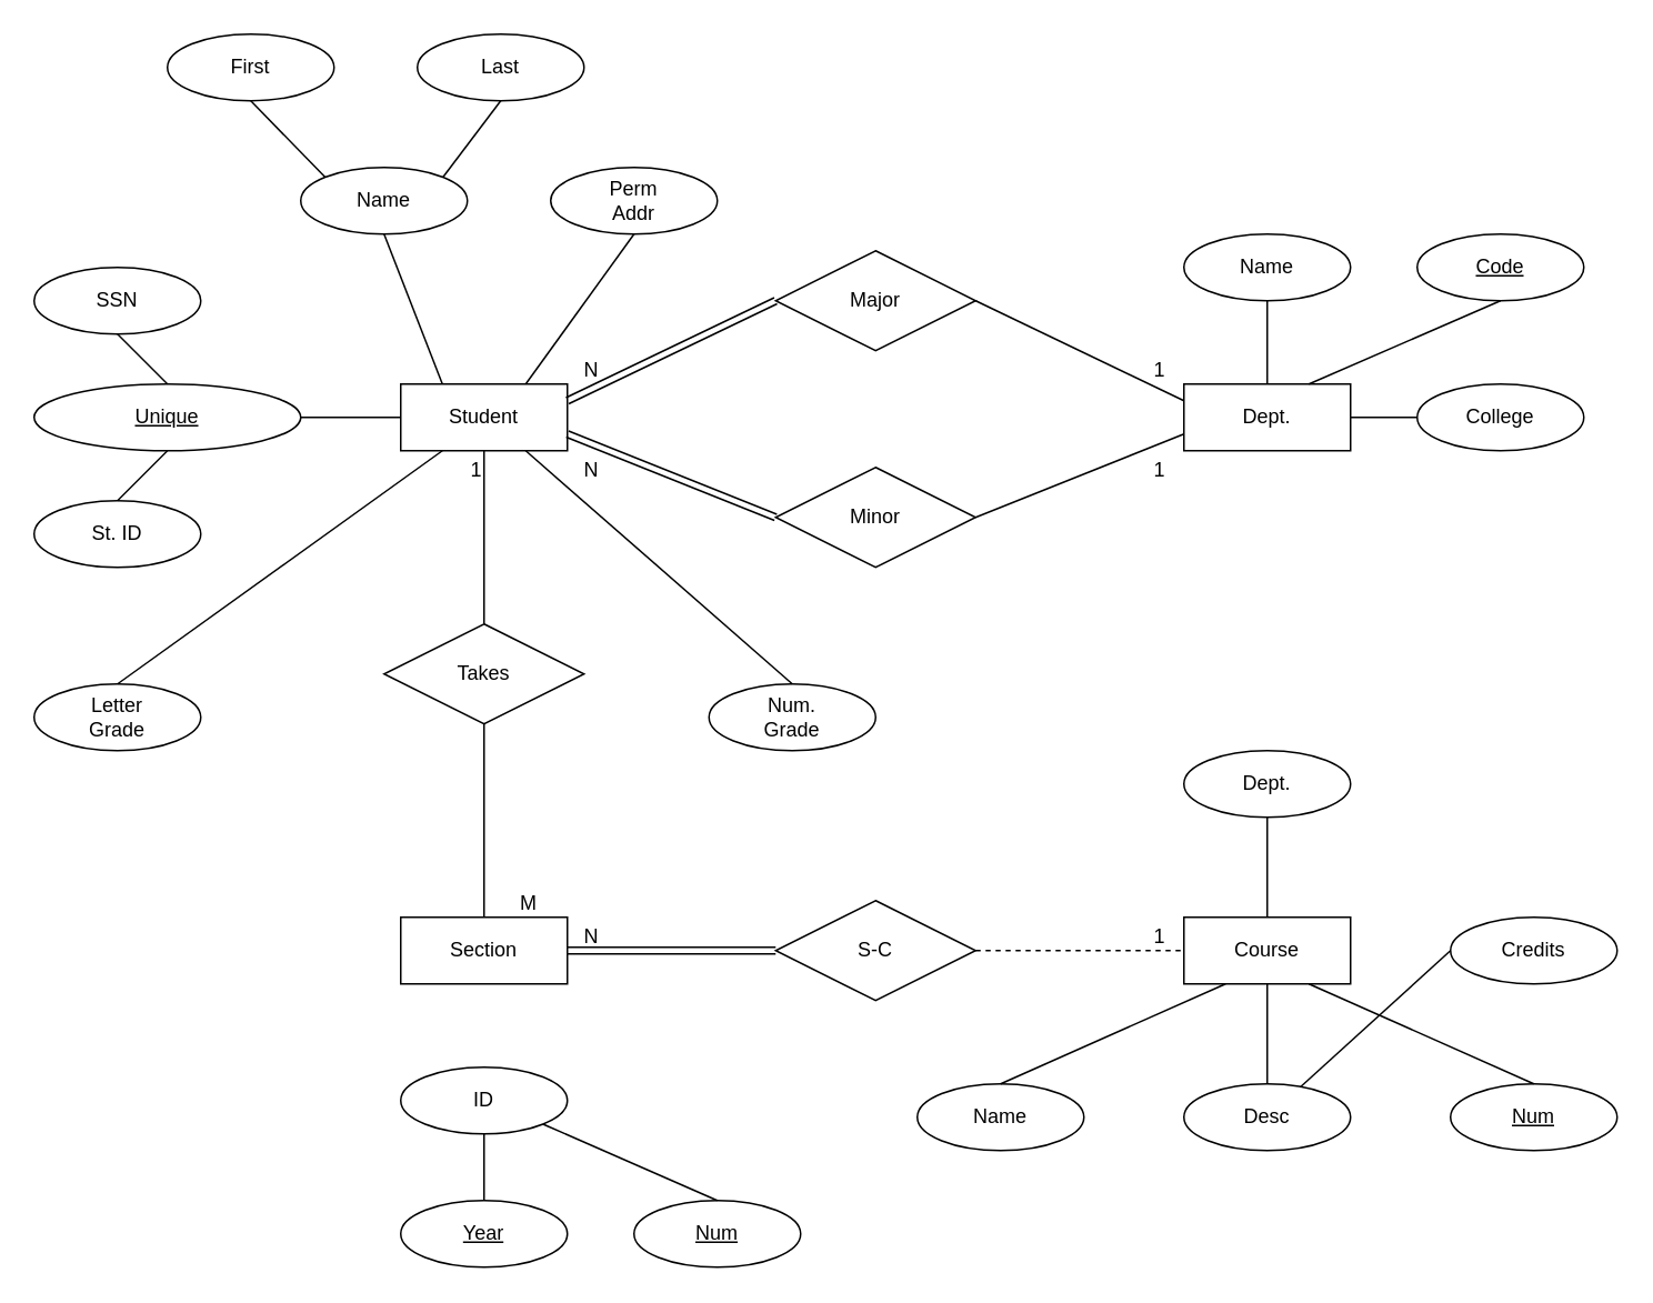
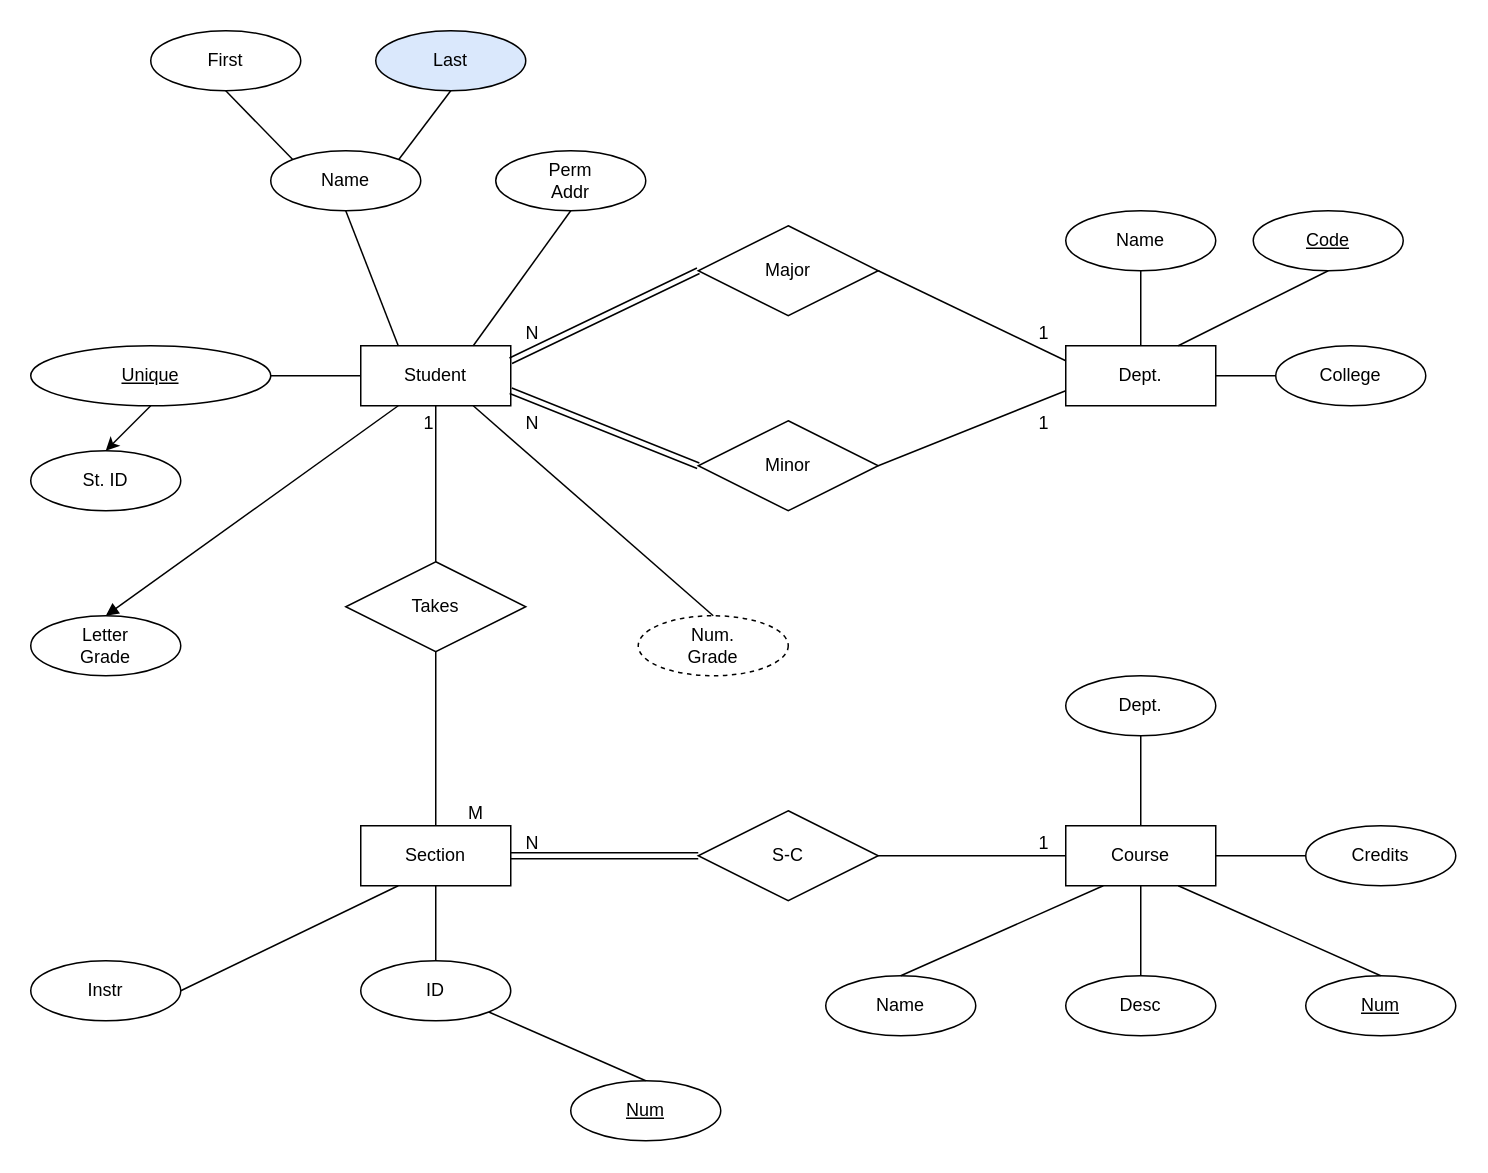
- <mxCell id="35" value="Last" style="ellipse;whiteSpace=wrap;html=1;align=center;" parent="1" vertex="1"><mxGeometry x="250" y="20" width="100" height="40" as="geometry" /></mxCell>
+ <mxCell id="35" value="Last" style="ellipse;whiteSpace=wrap;html=1;align=center;fillColor=#dae8fc;" parent="1" vertex="1"><mxGeometry x="250" y="20" width="100" height="40" as="geometry" /></mxCell>
- <mxCell id="6" value="&lt;u&gt;Code&lt;/u&gt;" style="ellipse;whiteSpace=wrap;html=1;align=center;" parent="1" vertex="1"><mxGeometry x="850" y="140" width="100" height="40" as="geometry" /></mxCell>
+ <mxCell id="6" value="&lt;u&gt;Code&lt;/u&gt;" style="ellipse;whiteSpace=wrap;html=1;align=center;" parent="1" vertex="1"><mxGeometry x="835" y="140" width="100" height="40" as="geometry" /></mxCell>
- <mxCell id="37" value="SSN" style="ellipse;whiteSpace=wrap;html=1;align=center;" parent="1" vertex="1"><mxGeometry x="20" y="160" width="100" height="40" as="geometry" /></mxCell>
- <mxCell id="46" value="" style="endArrow=none;html=1;rounded=0;exitX=0.5;exitY=0;exitDx=0;exitDy=0;entryX=0.5;entryY=1;entryDx=0;entryDy=0;" parent="1" source="36" target="37" edge="1"><mxGeometry relative="1" as="geometry"><mxPoint x="430" y="260" as="sourcePoint" /><mxPoint x="590" y="260" as="targetPoint" /></mxGeometry></mxCell>
- <mxCell id="47" value="" style="endArrow=none;html=1;rounded=0;exitX=0.5;exitY=1;exitDx=0;exitDy=0;entryX=0.5;entryY=0;entryDx=0;entryDy=0;" parent="1" source="36" target="38" edge="1"><mxGeometry relative="1" as="geometry"><mxPoint x="430" y="260" as="sourcePoint" /><mxPoint x="590" y="260" as="targetPoint" /></mxGeometry></mxCell>
+ <mxCell id="47" value="" style="endArrow=classic;html=1;rounded=0;exitX=0.5;exitY=1;exitDx=0;exitDy=0;entryX=0.5;entryY=0;entryDx=0;entryDy=0;" parent="1" source="36" target="38" edge="1"><mxGeometry relative="1" as="geometry"><mxPoint x="430" y="260" as="sourcePoint" /><mxPoint x="590" y="260" as="targetPoint" /></mxGeometry></mxCell>
- <mxCell id="48" value="" style="endArrow=none;html=1;rounded=0;exitX=0.25;exitY=1;exitDx=0;exitDy=0;entryX=0.5;entryY=0;entryDx=0;entryDy=0;" parent="1" source="8" target="39" edge="1"><mxGeometry relative="1" as="geometry"><mxPoint x="430" y="260" as="sourcePoint" /><mxPoint x="590" y="260" as="targetPoint" /></mxGeometry></mxCell>
+ <mxCell id="48" value="" style="endArrow=block;html=1;rounded=0;exitX=0.25;exitY=1;exitDx=0;exitDy=0;entryX=0.5;entryY=0;entryDx=0;entryDy=0;" parent="1" source="8" target="39" edge="1"><mxGeometry relative="1" as="geometry"><mxPoint x="430" y="260" as="sourcePoint" /><mxPoint x="590" y="260" as="targetPoint" /></mxGeometry></mxCell>
- <mxCell id="40" value="Num.&lt;br&gt;Grade" style="ellipse;whiteSpace=wrap;html=1;align=center;" parent="1" vertex="1"><mxGeometry x="425" y="410" width="100" height="40" as="geometry" /></mxCell>
+ <mxCell id="40" value="Num.&lt;br&gt;Grade" style="ellipse;whiteSpace=wrap;html=1;align=center;dashed=1;" parent="1" vertex="1"><mxGeometry x="425" y="410" width="100" height="40" as="geometry" /></mxCell>
- <mxCell id="30" value="" style="endArrow=none;html=1;rounded=0;exitX=1;exitY=0.5;exitDx=0;exitDy=0;entryX=0;entryY=0.5;entryDx=0;entryDy=0;dashed=1;" parent="1" source="11" target="12" edge="1"><mxGeometry relative="1" as="geometry"><mxPoint x="430" y="440" as="sourcePoint" /><mxPoint x="590" y="440" as="targetPoint" /></mxGeometry></mxCell>
+ <mxCell id="30" value="" style="endArrow=none;html=1;rounded=0;exitX=1;exitY=0.5;exitDx=0;exitDy=0;entryX=0;entryY=0.5;entryDx=0;entryDy=0;" parent="1" source="11" target="12" edge="1"><mxGeometry relative="1" as="geometry"><mxPoint x="430" y="440" as="sourcePoint" /><mxPoint x="590" y="440" as="targetPoint" /></mxGeometry></mxCell>
- <mxCell id="66" value="" style="endArrow=none;html=1;rounded=0;exitX=0;exitY=0.5;exitDx=0;exitDy=0;" parent="1" source="59" target="60" edge="1"><mxGeometry relative="1" as="geometry"><mxPoint x="430" y="550" as="sourcePoint" /><mxPoint x="590" y="550" as="targetPoint" /></mxGeometry></mxCell>
+ <mxCell id="66" value="" style="endArrow=none;html=1;rounded=0;exitX=0;exitY=0.5;exitDx=0;exitDy=0;entryX=1;entryY=0.5;entryDx=0;entryDy=0;" parent="1" source="59" target="12" edge="1"><mxGeometry relative="1" as="geometry"><mxPoint x="430" y="550" as="sourcePoint" /><mxPoint x="590" y="550" as="targetPoint" /></mxGeometry></mxCell>
+ <mxCell id="55" value="" style="endArrow=none;html=1;rounded=0;exitX=0.5;exitY=0;exitDx=0;exitDy=0;entryX=0.5;entryY=1;entryDx=0;entryDy=0;" parent="1" source="51" target="10" edge="1"><mxGeometry relative="1" as="geometry"><mxPoint x="430" y="520" as="sourcePoint" /><mxPoint x="590" y="520" as="targetPoint" /></mxGeometry></mxCell>
+ <mxCell id="54" value="" style="endArrow=none;html=1;rounded=0;exitX=1;exitY=0.5;exitDx=0;exitDy=0;entryX=0.25;entryY=1;entryDx=0;entryDy=0;" parent="1" source="50" target="10" edge="1"><mxGeometry relative="1" as="geometry"><mxPoint x="430" y="520" as="sourcePoint" /><mxPoint x="590" y="520" as="targetPoint" /></mxGeometry></mxCell>
+ <mxCell id="50" value="Instr" style="ellipse;whiteSpace=wrap;html=1;align=center;" parent="1" vertex="1"><mxGeometry x="20" y="640" width="100" height="40" as="geometry" /></mxCell>
- <mxCell id="56" value="" style="endArrow=none;html=1;rounded=0;exitX=0.5;exitY=0;exitDx=0;exitDy=0;entryX=0.5;entryY=1;entryDx=0;entryDy=0;" parent="1" source="52" target="51" edge="1"><mxGeometry relative="1" as="geometry"><mxPoint x="430" y="520" as="sourcePoint" /><mxPoint x="590" y="520" as="targetPoint" /></mxGeometry></mxCell>
- <mxCell id="52" value="&lt;u&gt;Year&lt;/u&gt;" style="ellipse;whiteSpace=wrap;html=1;align=center;" parent="1" vertex="1"><mxGeometry x="240" y="720" width="100" height="40" as="geometry" /></mxCell>
